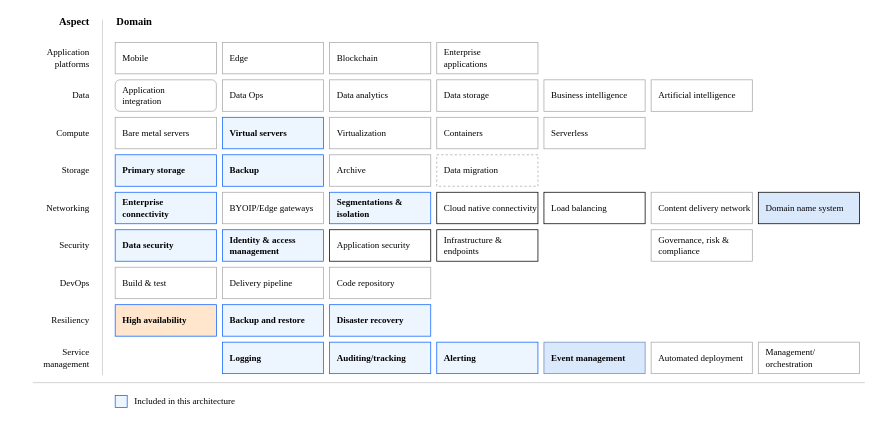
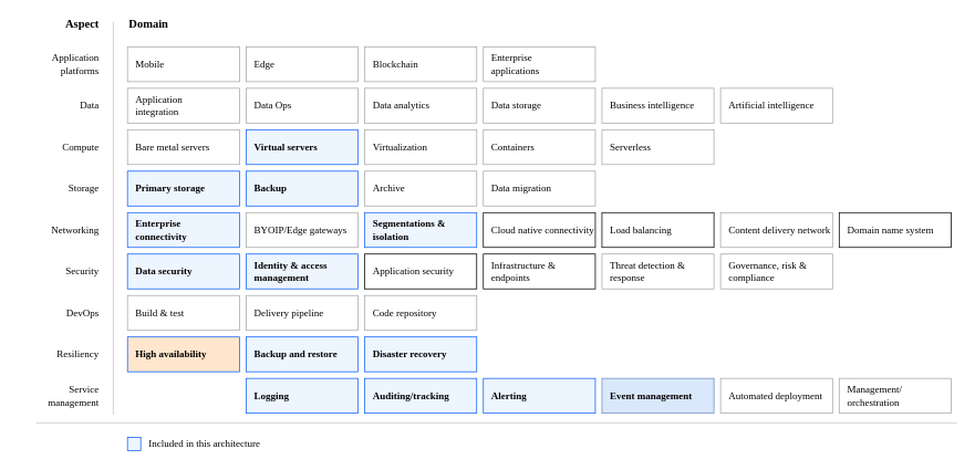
- <mxCell id="2" value="Application&lt;br&gt;integration" style="whiteSpace=wrap;html=1;strokeColor=#A8A8A8;align=left;spacingLeft=8;fontFamily=IBM Plex Sans;fillColor=default;fontStyle=0;rounded=1;" parent="1" vertex="1"><mxGeometry x="153" y="106" width="135" height="42" as="geometry" /></mxCell>
+ <mxCell id="2" value="Application&lt;br&gt;integration" style="rounded=0;whiteSpace=wrap;html=1;strokeColor=#A8A8A8;align=left;spacingLeft=8;fontFamily=IBM Plex Sans;fillColor=default;fontStyle=0;" parent="1" vertex="1"><mxGeometry x="153" y="106" width="135" height="42" as="geometry" /></mxCell>
- <mxCell id="23" value="Data migration" style="rounded=0;whiteSpace=wrap;html=1;strokeColor=#A8A8A8;align=left;spacingLeft=8;fontFamily=IBM Plex Sans;fillColor=default;fontStyle=0;dashed=1;" parent="1" vertex="1"><mxGeometry x="582" y="206" width="135" height="42" as="geometry" /></mxCell>
+ <mxCell id="23" value="Data migration" style="rounded=0;whiteSpace=wrap;html=1;strokeColor=#A8A8A8;align=left;spacingLeft=8;fontFamily=IBM Plex Sans;fillColor=default;fontStyle=0;" parent="1" vertex="1"><mxGeometry x="582" y="206" width="135" height="42" as="geometry" /></mxCell>
- <mxCell id="29" value="&lt;span&gt;Domain name system&lt;/span&gt;" style="rounded=0;whiteSpace=wrap;html=1;align=left;spacingLeft=8;fontFamily=IBM Plex Sans;fontStyle=0;fillColor=#dae8fc;" parent="1" vertex="1"><mxGeometry x="1011" y="256" width="135" height="42" as="geometry" /></mxCell>
+ <mxCell id="29" value="&lt;span&gt;Domain name system&lt;/span&gt;" style="rounded=0;whiteSpace=wrap;html=1;align=left;spacingLeft=8;fontFamily=IBM Plex Sans;fontStyle=0;" parent="1" vertex="1"><mxGeometry x="1011" y="256" width="135" height="42" as="geometry" /></mxCell>
+ <mxCell id="33" value="Threat detection &amp;amp; response" style="rounded=0;whiteSpace=wrap;html=1;strokeColor=#A8A8A8;align=left;spacingLeft=8;fontFamily=IBM Plex Sans;fillColor=default;fontStyle=0;" parent="1" vertex="1"><mxGeometry x="725" y="306" width="135" height="42" as="geometry" /></mxCell>
